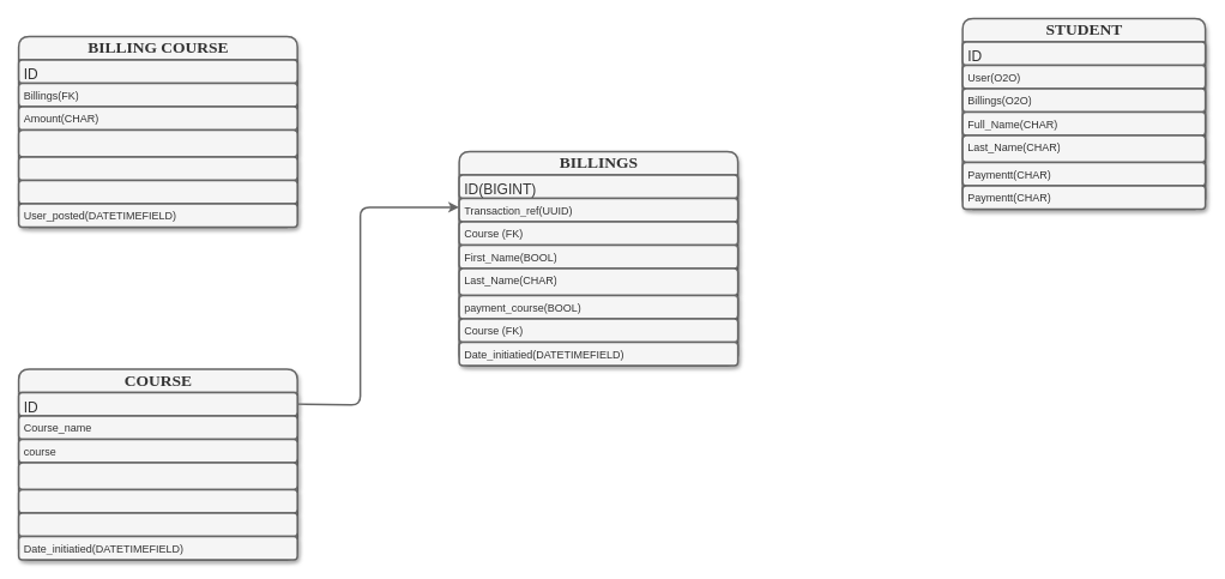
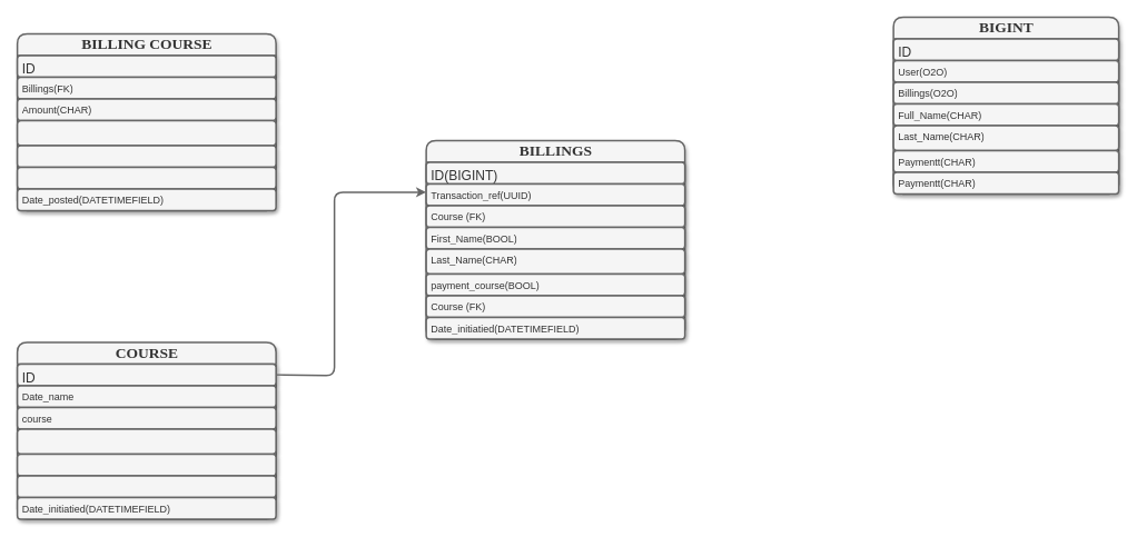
- <mxCell id="11" value="&lt;h2&gt;&lt;font face=&quot;Times New Roman&quot;&gt;STUDENT&lt;/font&gt;&lt;/h2&gt;" style="swimlane;fontStyle=0;childLayout=stackLayout;horizontal=1;startSize=26;fillColor=#f5f5f5;horizontalStack=0;resizeParent=1;resizeParentMax=0;resizeLast=0;collapsible=1;marginBottom=0;html=1;fontColor=#333333;strokeColor=#666666;fillStyle=solid;strokeWidth=2;rounded=1;shadow=1;" vertex="1" parent="1"><mxGeometry x="1070" y="20" width="270" height="212" as="geometry" /></mxCell>
+ <mxCell id="11" value="&lt;h2&gt;&lt;font face=&quot;Times New Roman&quot;&gt;BIGINT&lt;/font&gt;&lt;/h2&gt;" style="swimlane;fontStyle=0;childLayout=stackLayout;horizontal=1;startSize=26;fillColor=#f5f5f5;horizontalStack=0;resizeParent=1;resizeParentMax=0;resizeLast=0;collapsible=1;marginBottom=0;html=1;fontColor=#333333;strokeColor=#666666;fillStyle=solid;strokeWidth=2;rounded=1;shadow=1;" vertex="1" parent="1"><mxGeometry x="1070" y="20" width="270" height="212" as="geometry" /></mxCell>
- <mxCell id="26" value="User_posted(DATETIMEFIELD)" style="text;align=left;verticalAlign=top;spacingLeft=4;spacingRight=4;overflow=hidden;rotatable=0;points=[[0,0.5],[1,0.5]];portConstraint=eastwest;whiteSpace=wrap;html=1;strokeWidth=2;rounded=1;shadow=1;swimlaneLine=1;strokeColor=#666666;fillColor=#f5f5f5;fontColor=#333333;" vertex="1" parent="19"><mxGeometry y="186" width="310" height="26" as="geometry" /></mxCell>
+ <mxCell id="26" value="Date_posted(DATETIMEFIELD)" style="text;align=left;verticalAlign=top;spacingLeft=4;spacingRight=4;overflow=hidden;rotatable=0;points=[[0,0.5],[1,0.5]];portConstraint=eastwest;whiteSpace=wrap;html=1;strokeWidth=2;rounded=1;shadow=1;swimlaneLine=1;strokeColor=#666666;fillColor=#f5f5f5;fontColor=#333333;" vertex="1" parent="19"><mxGeometry y="186" width="310" height="26" as="geometry" /></mxCell>
- <mxCell id="29" value="Course_name" style="text;align=left;verticalAlign=top;spacingLeft=4;spacingRight=4;overflow=hidden;rotatable=0;points=[[0,0.5],[1,0.5]];portConstraint=eastwest;whiteSpace=wrap;html=1;strokeWidth=2;rounded=1;shadow=1;swimlaneLine=1;strokeColor=#666666;fillColor=#f5f5f5;fontColor=#333333;" vertex="1" parent="27"><mxGeometry y="52" width="310" height="26" as="geometry" /></mxCell>
+ <mxCell id="29" value="Date_name" style="text;align=left;verticalAlign=top;spacingLeft=4;spacingRight=4;overflow=hidden;rotatable=0;points=[[0,0.5],[1,0.5]];portConstraint=eastwest;whiteSpace=wrap;html=1;strokeWidth=2;rounded=1;shadow=1;swimlaneLine=1;strokeColor=#666666;fillColor=#f5f5f5;fontColor=#333333;" vertex="1" parent="27"><mxGeometry y="52" width="310" height="26" as="geometry" /></mxCell>
